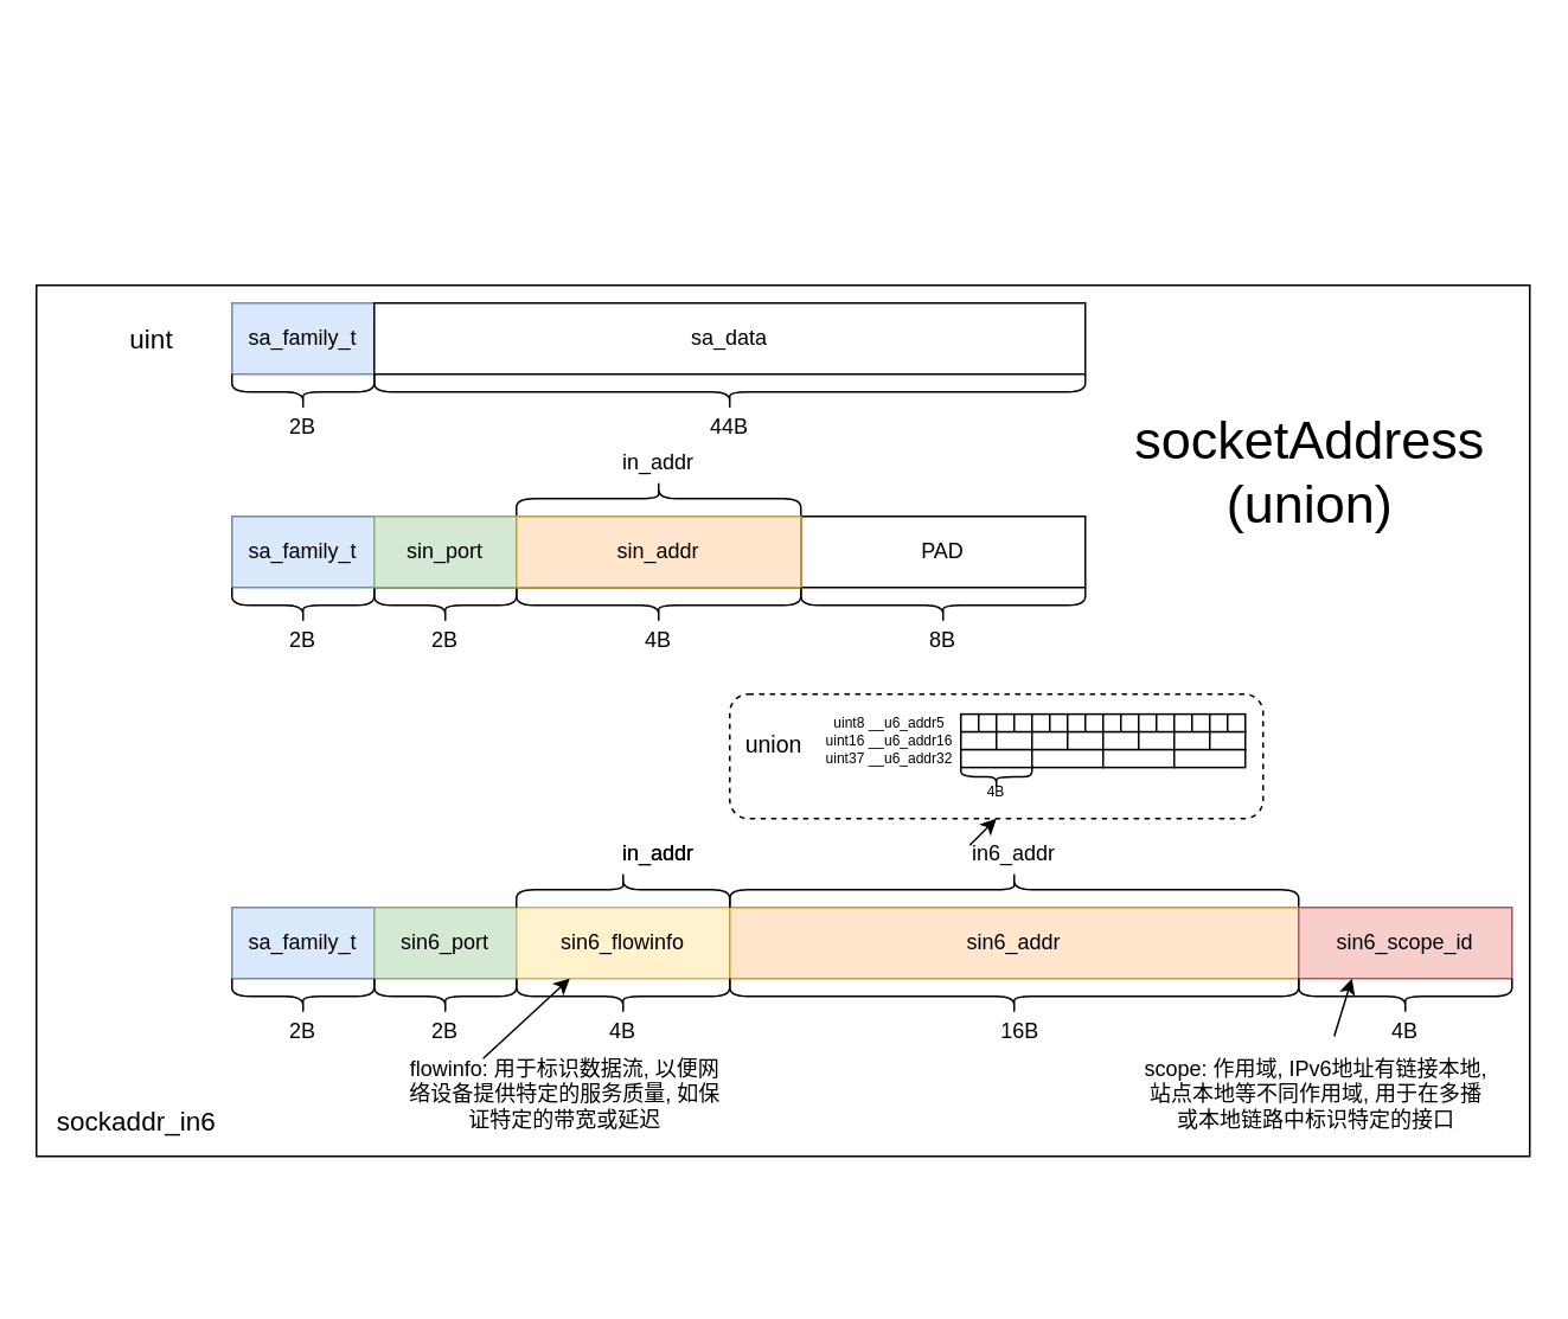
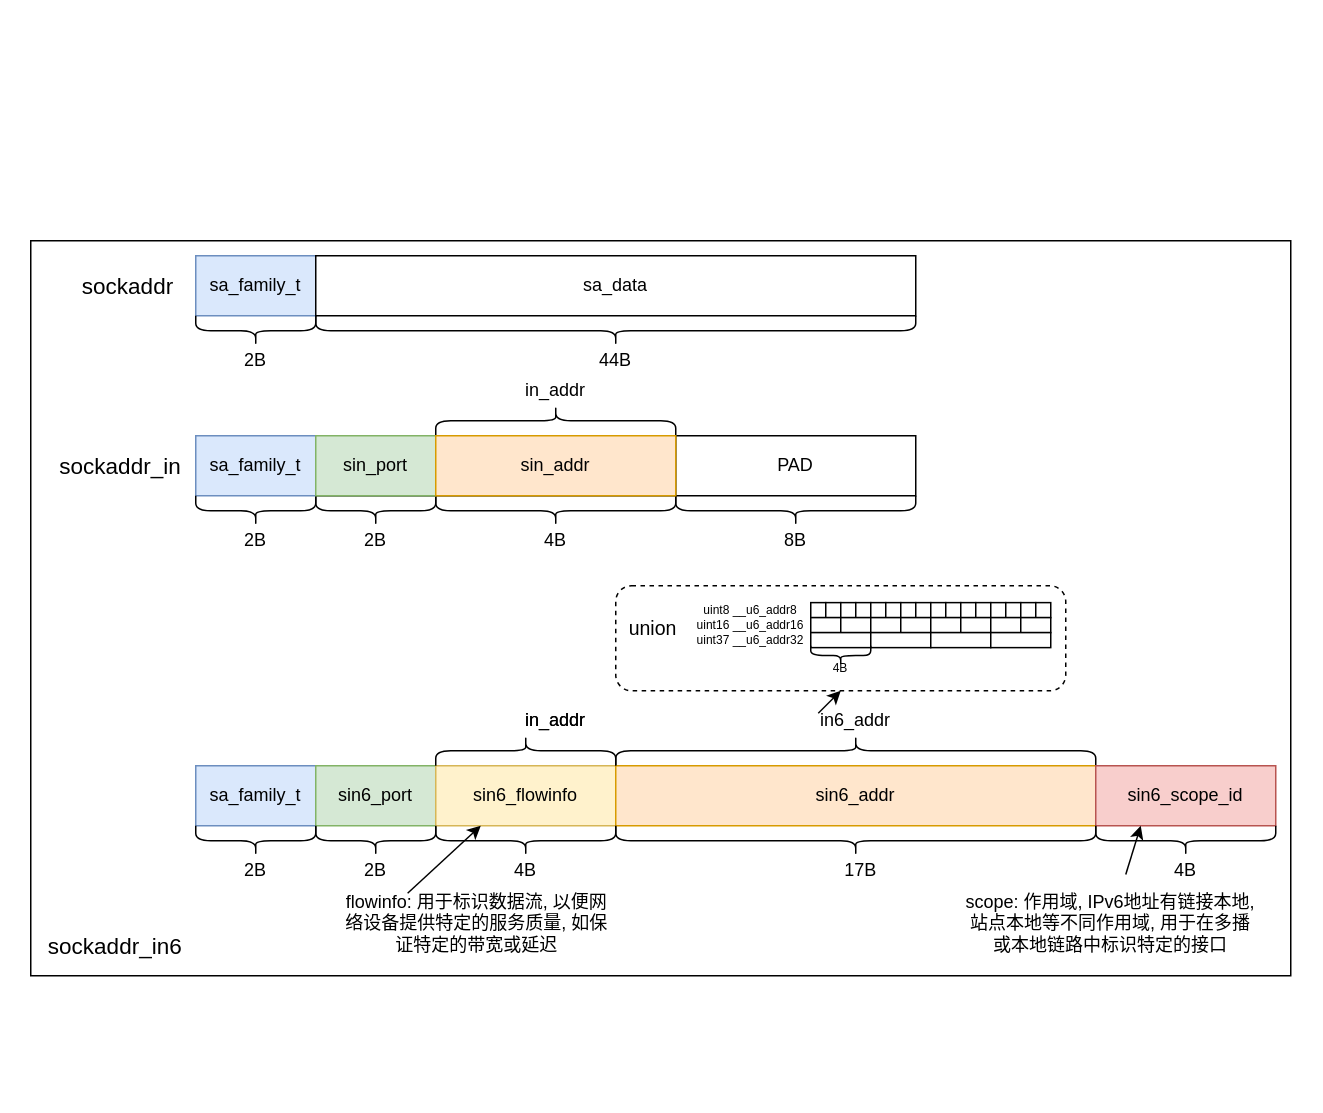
- <mxCell id="11" value="uint" style="text;html=1;strokeColor=none;fillColor=none;align=center;verticalAlign=middle;whiteSpace=wrap;rounded=0;fontSize=15;container=0;" parent="2" vertex="1"><mxGeometry x="30" y="20" width="70" height="20" as="geometry" /></mxCell>
+ <mxCell id="11" value="sockaddr" style="text;html=1;strokeColor=none;fillColor=none;align=center;verticalAlign=middle;whiteSpace=wrap;rounded=0;fontSize=15;container=0;" parent="2" vertex="1"><mxGeometry x="30" y="20" width="70" height="20" as="geometry" /></mxCell>
- <mxCell id="89" value="socketAddress&lt;br&gt;(union)" style="text;html=1;strokeColor=none;fillColor=none;align=center;verticalAlign=middle;whiteSpace=wrap;rounded=0;fontSize=30;container=0;" parent="2" vertex="1"><mxGeometry x="613" y="70" width="207" height="70" as="geometry" /></mxCell>
+ <mxCell id="18" value="sockaddr_in" style="text;html=1;strokeColor=none;fillColor=none;align=center;verticalAlign=middle;whiteSpace=wrap;rounded=0;fontSize=15;container=0;" parent="2" vertex="1"><mxGeometry x="20" y="140" width="80" height="20" as="geometry" /></mxCell>
- <mxCell id="70" value="uint8 __u6_addr5" style="text;html=1;strokeColor=none;fillColor=none;align=center;verticalAlign=middle;whiteSpace=wrap;rounded=0;fontSize=8;container=0;" parent="2" vertex="1"><mxGeometry x="440" y="240" width="80" height="12.5" as="geometry" /></mxCell>
+ <mxCell id="70" value="uint8 __u6_addr8" style="text;html=1;strokeColor=none;fillColor=none;align=center;verticalAlign=middle;whiteSpace=wrap;rounded=0;fontSize=8;container=0;" parent="2" vertex="1"><mxGeometry x="440" y="240" width="80" height="12.5" as="geometry" /></mxCell>
- <mxCell id="77" value="16B" style="text;html=1;strokeColor=none;fillColor=none;align=center;verticalAlign=middle;whiteSpace=wrap;rounded=0;container=0;" parent="2" vertex="1"><mxGeometry x="530.5" y="410" width="45" height="20" as="geometry" /></mxCell>
+ <mxCell id="77" value="17B" style="text;html=1;strokeColor=none;fillColor=none;align=center;verticalAlign=middle;whiteSpace=wrap;rounded=0;container=0;" parent="2" vertex="1"><mxGeometry x="530.5" y="410" width="45" height="20" as="geometry" /></mxCell>
